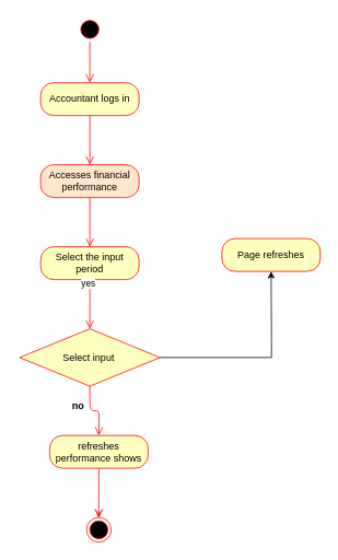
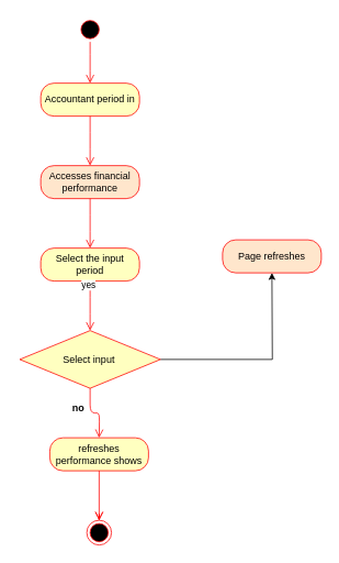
- <mxCell id="5" value="Accountant logs in" style="rounded=1;whiteSpace=wrap;html=1;arcSize=40;fontColor=#000000;fillColor=#ffffc0;strokeColor=#ff0000;" vertex="1" parent="1"><mxGeometry x="49" y="100" width="120" height="40" as="geometry" /></mxCell>
+ <mxCell id="5" value="Accountant period in" style="rounded=1;whiteSpace=wrap;html=1;arcSize=40;fontColor=#000000;fillColor=#ffffc0;strokeColor=#ff0000;" vertex="1" parent="1"><mxGeometry x="49" y="100" width="120" height="40" as="geometry" /></mxCell>
- <mxCell id="18" value="Page refreshes" style="rounded=1;whiteSpace=wrap;html=1;arcSize=40;fontColor=#000000;fillColor=#ffffc0;strokeColor=#ff0000;" vertex="1" parent="1"><mxGeometry x="270" y="290" width="120" height="40" as="geometry" /></mxCell>
+ <mxCell id="18" value="Page refreshes" style="rounded=1;whiteSpace=wrap;html=1;arcSize=40;fontColor=#000000;fillColor=#ffe6cc;strokeColor=#ff0000;" vertex="1" parent="1"><mxGeometry x="270" y="290" width="120" height="40" as="geometry" /></mxCell>
